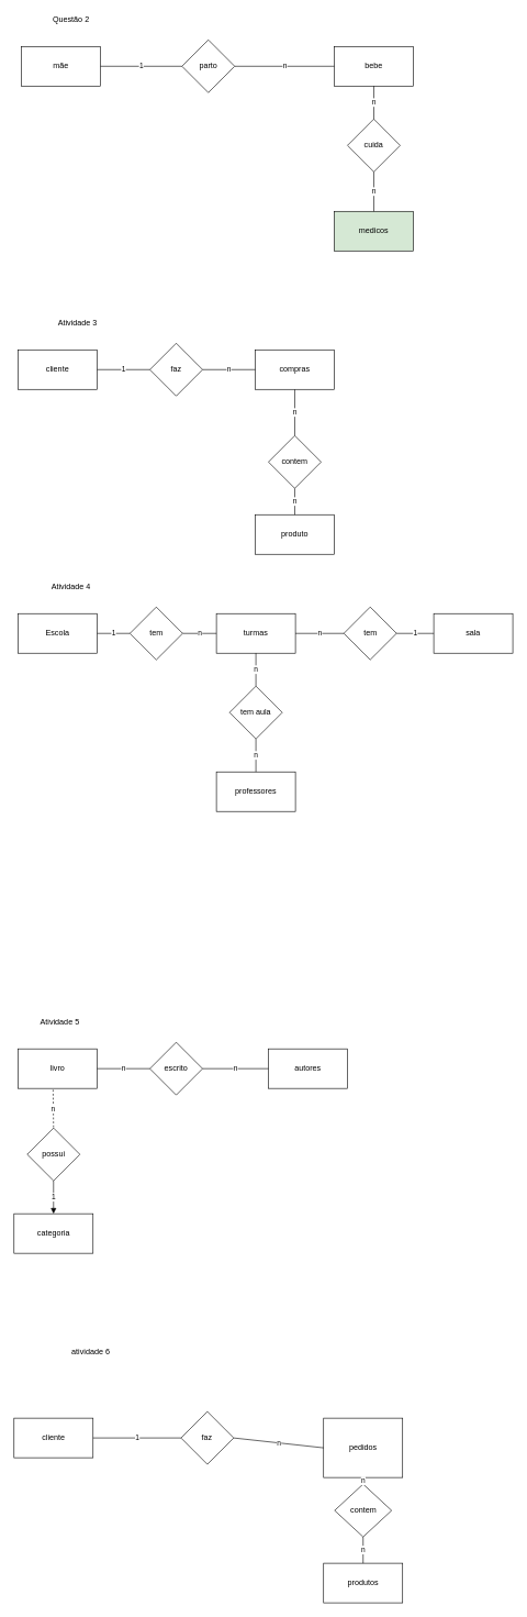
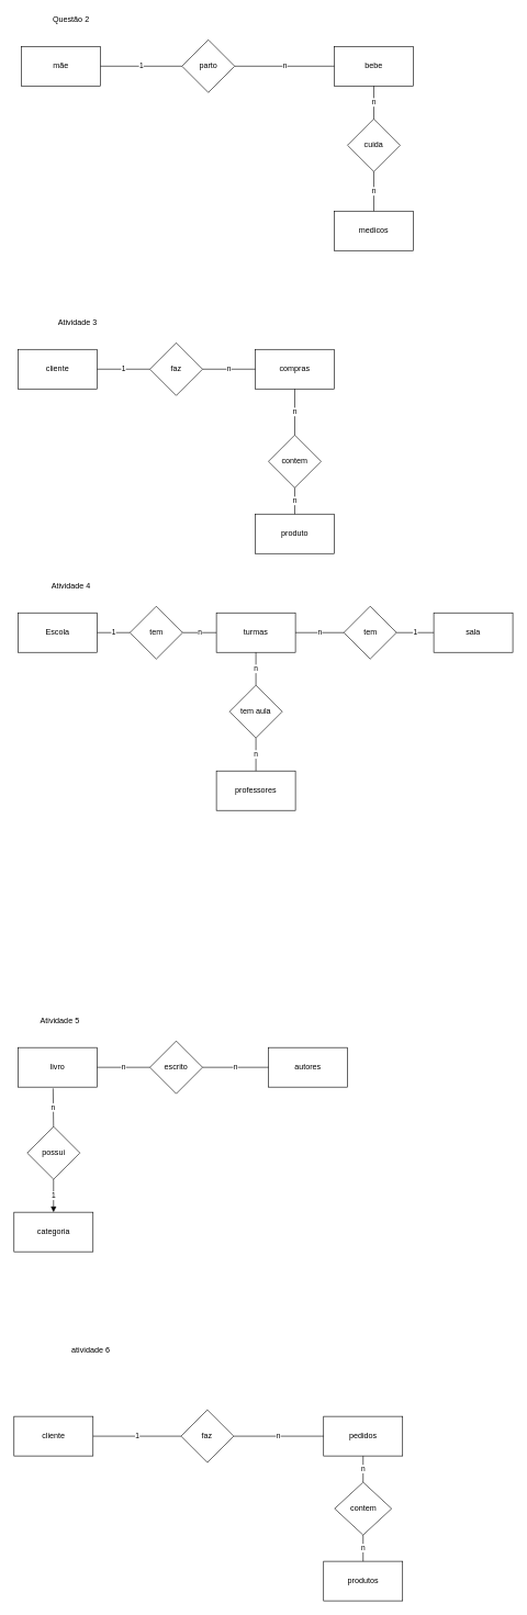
- <mxCell id="7" value="medicos" style="rounded=0;whiteSpace=wrap;html=1;fillColor=#d5e8d4;" vertex="1" parent="1"><mxGeometry x="507" y="320" width="120" height="60" as="geometry" /></mxCell>
+ <mxCell id="7" value="medicos" style="rounded=0;whiteSpace=wrap;html=1;" vertex="1" parent="1"><mxGeometry x="507" y="320" width="120" height="60" as="geometry" /></mxCell>
- <mxCell id="42" value="n" style="endArrow=none;html=1;exitX=0.442;exitY=1.033;exitDx=0;exitDy=0;entryX=0.5;entryY=0;entryDx=0;entryDy=0;exitPerimeter=0;dashed=1;" edge="1" parent="1" source="34" target="41"><mxGeometry width="50" height="50" relative="1" as="geometry"><mxPoint x="147" y="1740" as="sourcePoint" /><mxPoint x="497" y="1740" as="targetPoint" /></mxGeometry></mxCell>
+ <mxCell id="42" value="n" style="endArrow=none;html=1;exitX=0.442;exitY=1.033;exitDx=0;exitDy=0;entryX=0.5;entryY=0;entryDx=0;entryDy=0;exitPerimeter=0;" edge="1" parent="1" source="34" target="41"><mxGeometry width="50" height="50" relative="1" as="geometry"><mxPoint x="147" y="1740" as="sourcePoint" /><mxPoint x="497" y="1740" as="targetPoint" /></mxGeometry></mxCell>
- <mxCell id="45" value="pedidos" style="rounded=0;whiteSpace=wrap;html=1;" vertex="1" parent="1"><mxGeometry x="490.75" y="2150" width="120" height="90" as="geometry" /></mxCell>
+ <mxCell id="45" value="pedidos" style="rounded=0;whiteSpace=wrap;html=1;" vertex="1" parent="1"><mxGeometry x="490.75" y="2150" width="120" height="60" as="geometry" /></mxCell>
